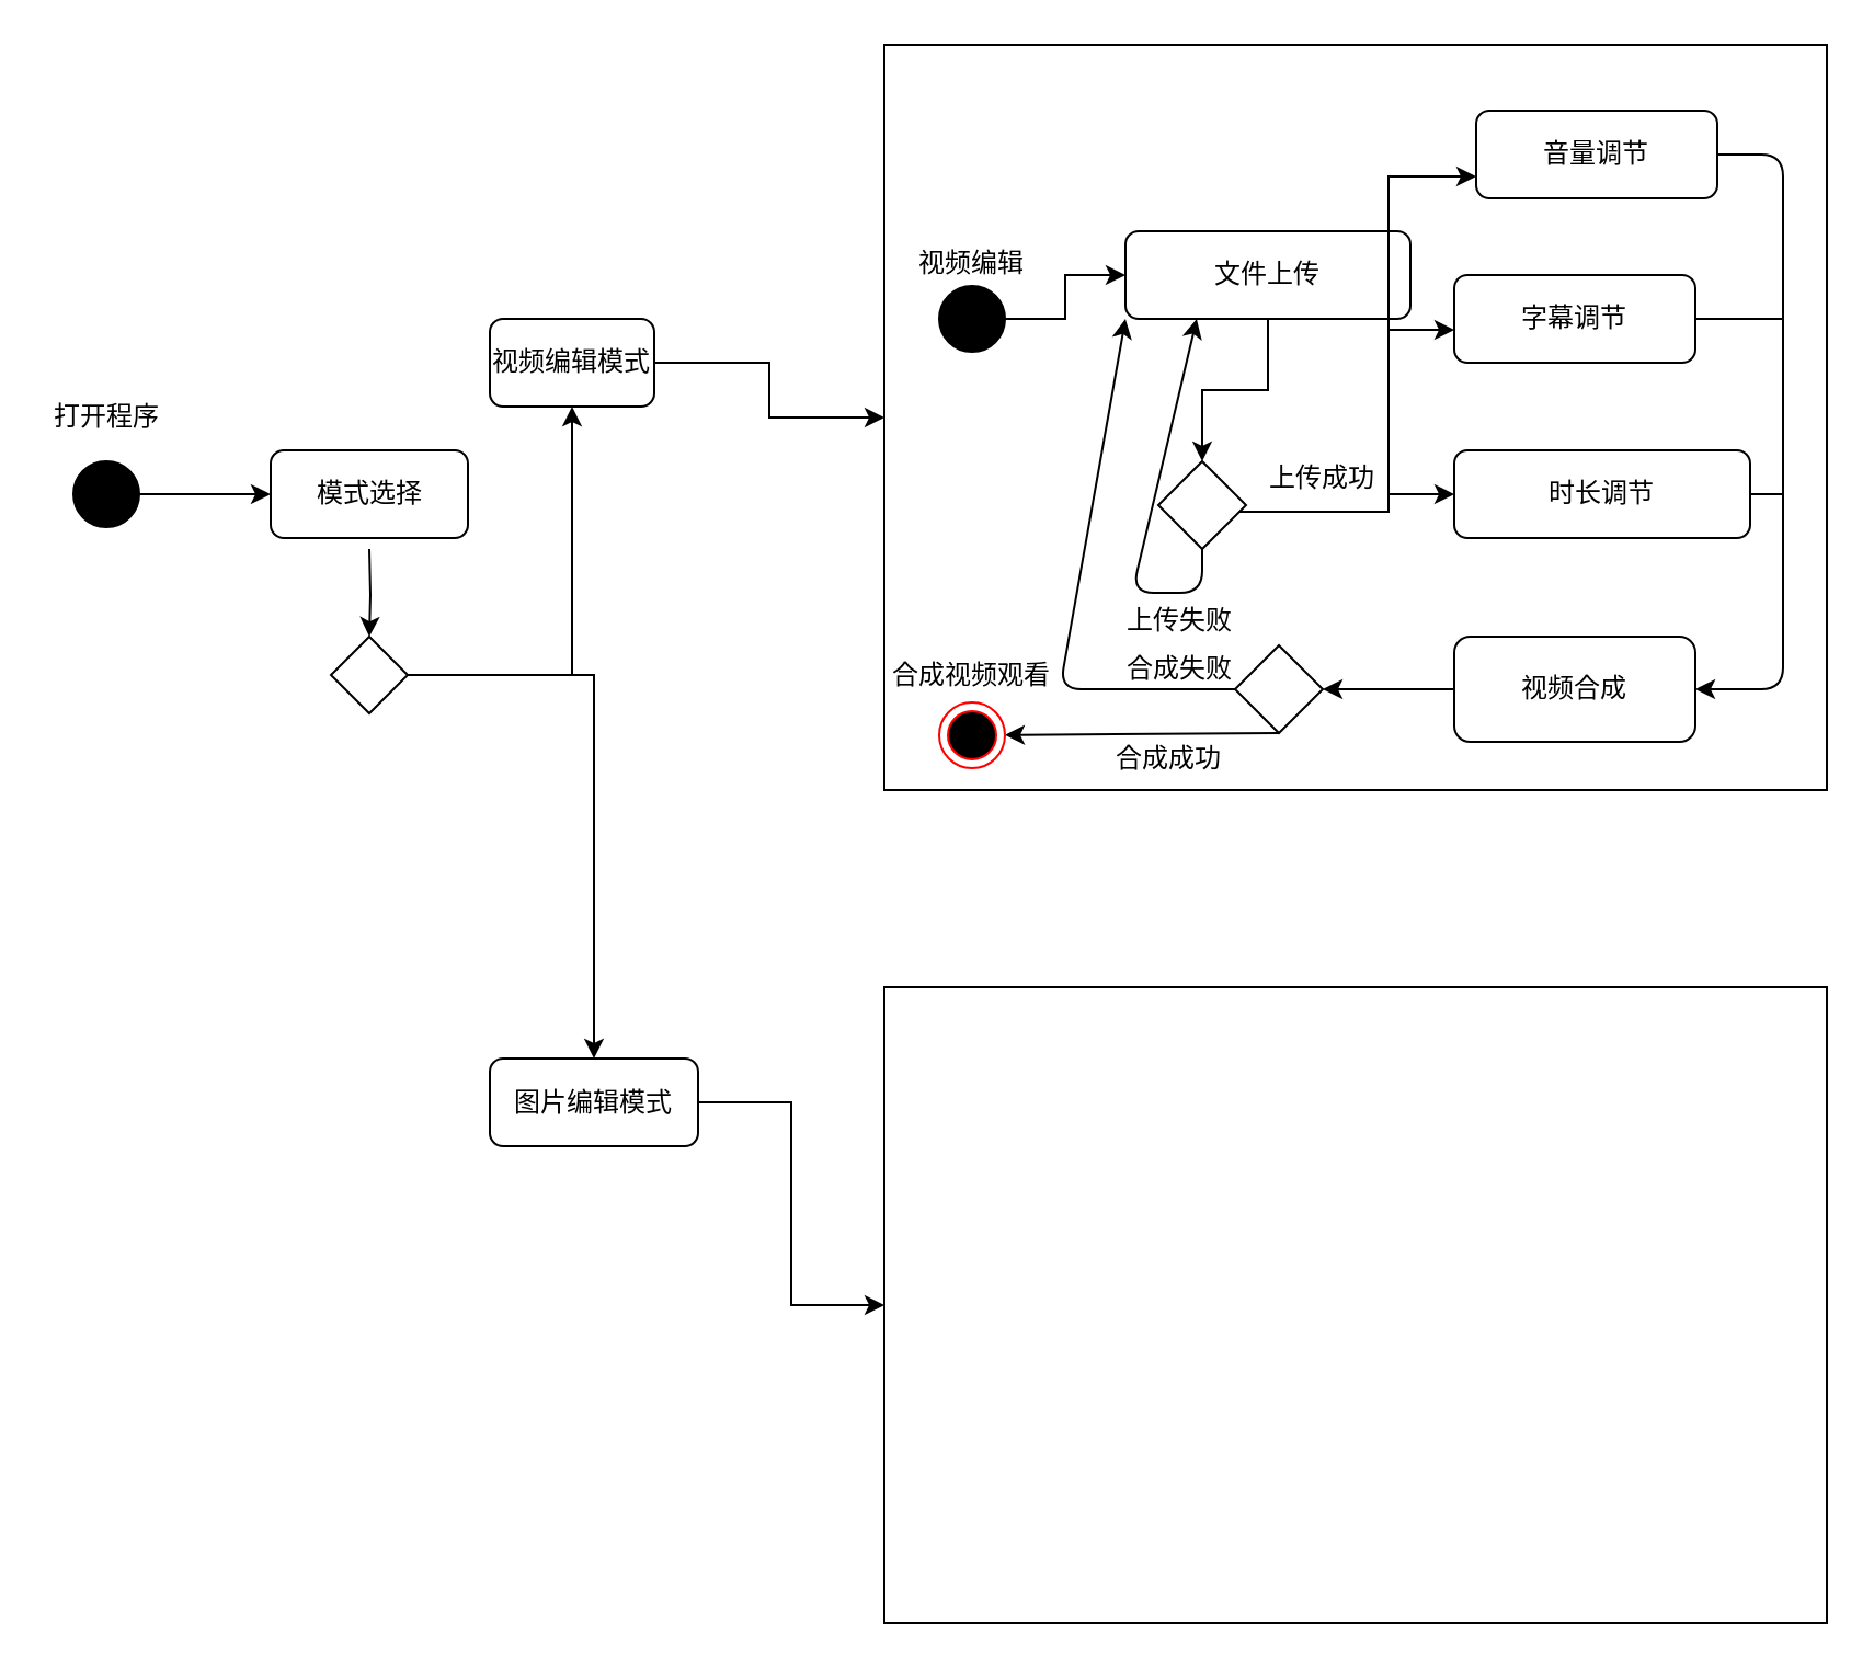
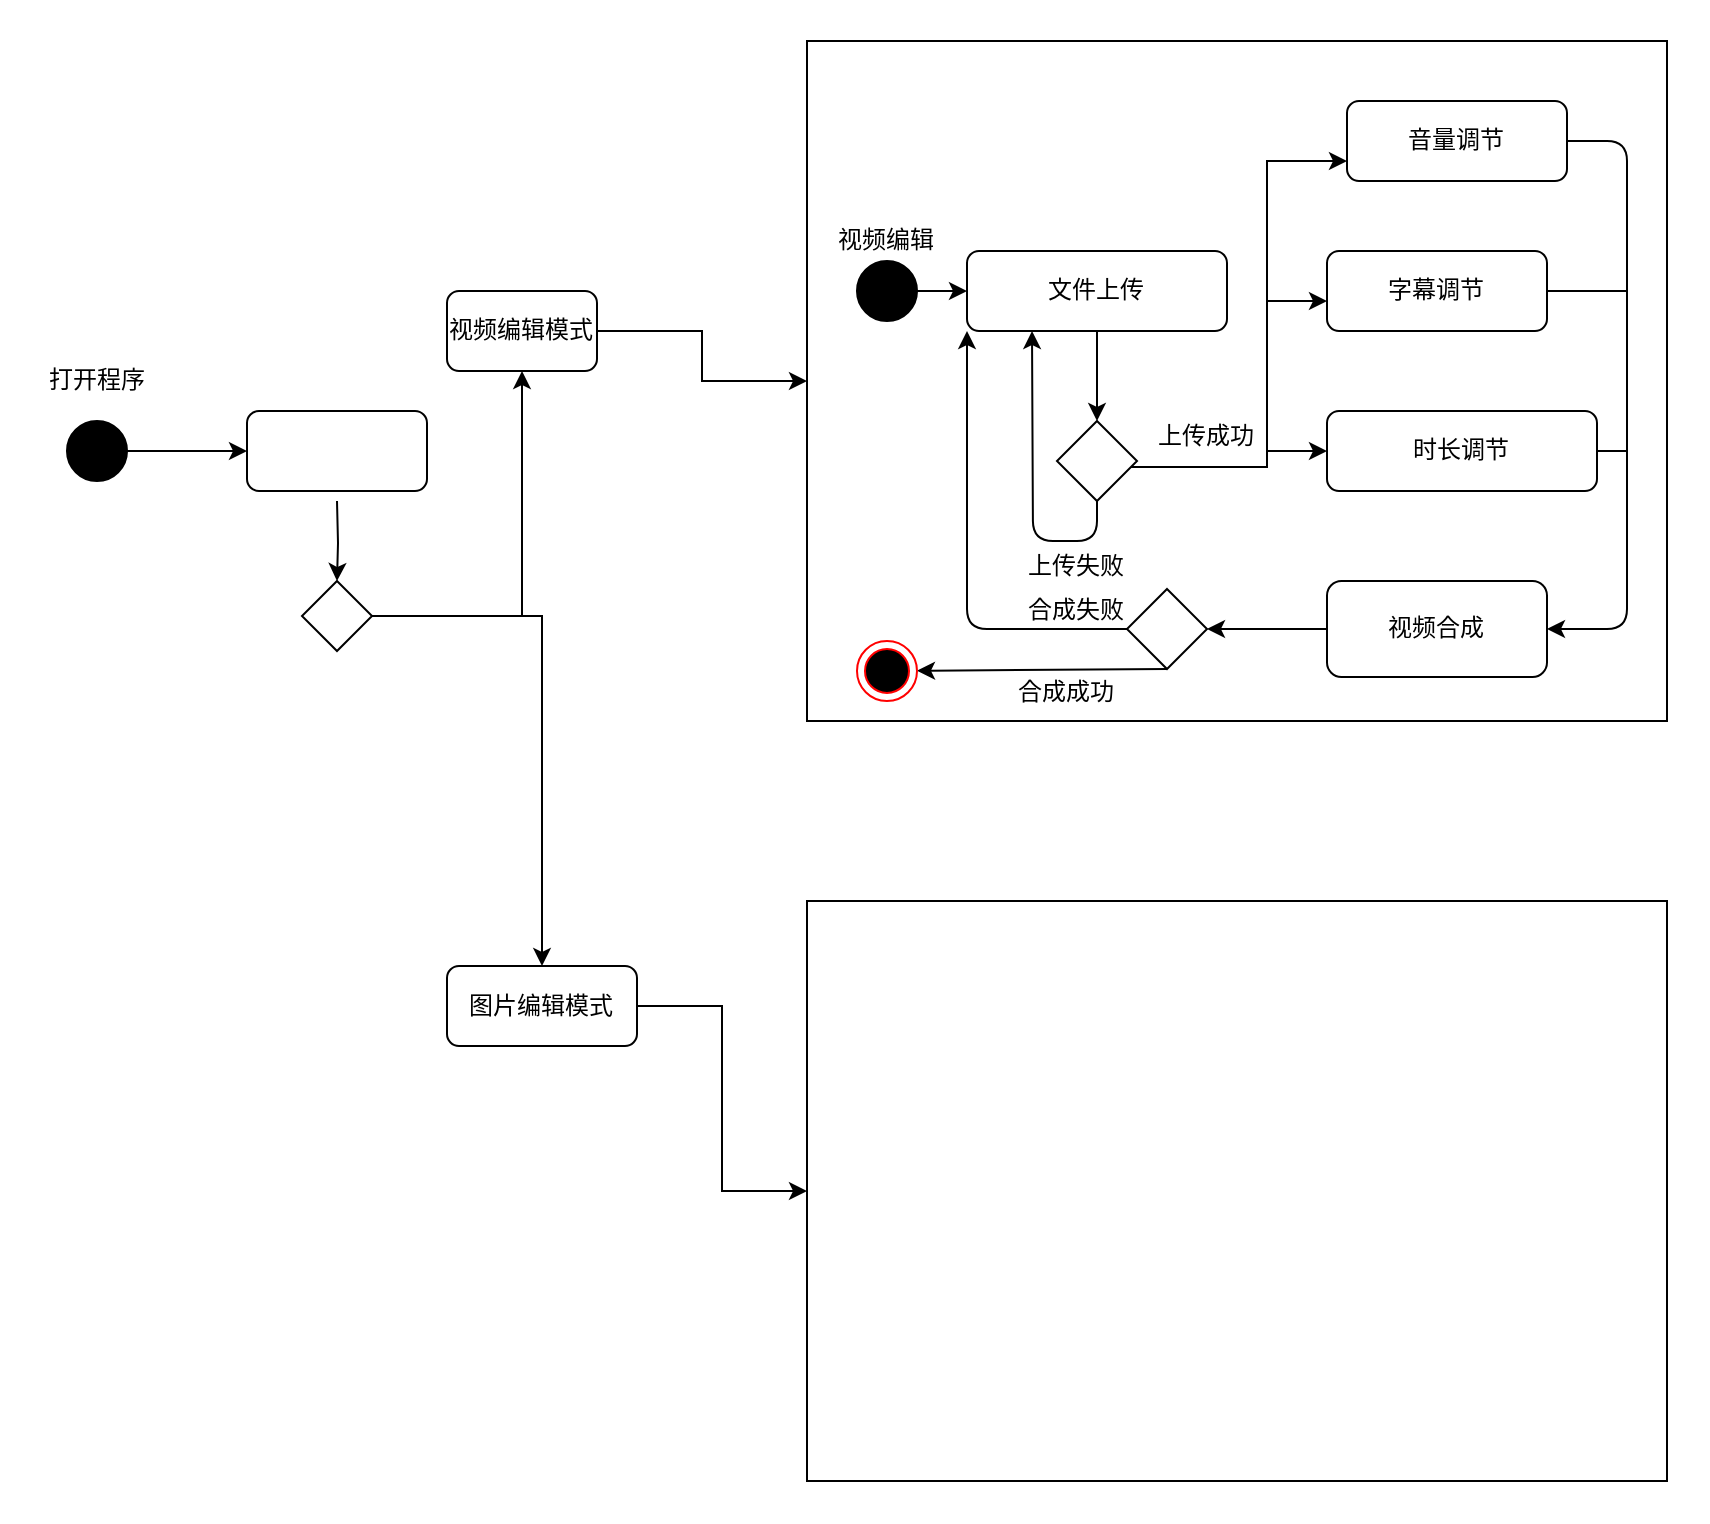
- <mxCell id="20" value="文件上传" style="rounded=1;whiteSpace=wrap;html=1;fillColor=#FFFFFF;" vertex="1" parent="1"><mxGeometry x="513" y="105" width="130" height="40" as="geometry" /></mxCell>
+ <mxCell id="20" value="文件上传" style="rounded=1;whiteSpace=wrap;html=1;fillColor=#FFFFFF;" vertex="1" parent="1"><mxGeometry x="483" y="125" width="130" height="40" as="geometry" /></mxCell>
- <mxCell id="7" value="模式选择" style="text;html=1;strokeColor=none;fillColor=none;align=center;verticalAlign=middle;whiteSpace=wrap;rounded=0;" vertex="1" parent="1"><mxGeometry x="140.5" y="215" width="55" height="20" as="geometry" /></mxCell>
- <mxCell id="41" value="合成视频观看" style="text;html=1;strokeColor=none;fillColor=none;align=center;verticalAlign=middle;whiteSpace=wrap;rounded=0;" vertex="1" parent="1"><mxGeometry x="403" y="297.5" width="80" height="20" as="geometry" /></mxCell>
